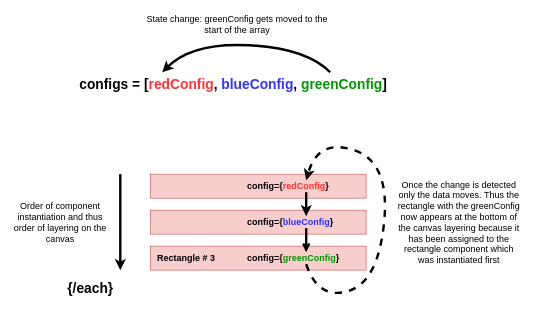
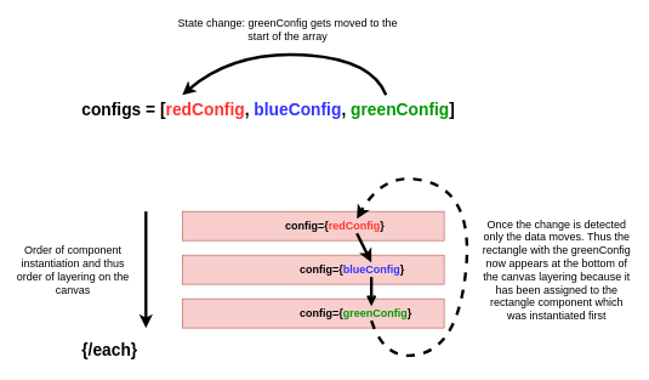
- <mxCell id="13" value="&lt;b&gt;&lt;font style=&quot;font-size: 23px&quot;&gt;configs = [&lt;font color=&quot;#ff3333&quot;&gt;redConfig&lt;/font&gt;, &lt;font color=&quot;#3333ff&quot;&gt;blueConfig&lt;/font&gt;, &lt;font color=&quot;#009900&quot;&gt;greenConfig&lt;/font&gt;]&lt;/font&gt;&lt;/b&gt;" style="text;html=1;strokeColor=none;fillColor=none;align=left;verticalAlign=middle;whiteSpace=wrap;rounded=0;" vertex="1" parent="1"><mxGeometry x="130" y="120" width="560" height="40" as="geometry" /></mxCell>
+ <mxCell id="13" value="&lt;b&gt;&lt;font style=&quot;font-size: 23px&quot;&gt;configs = [&lt;font color=&quot;#ff3333&quot;&gt;redConfig&lt;/font&gt;, &lt;font color=&quot;#3333ff&quot;&gt;blueConfig&lt;/font&gt;, &lt;font color=&quot;#009900&quot;&gt;greenConfig&lt;/font&gt;]&lt;/font&gt;&lt;/b&gt;" style="text;html=1;strokeColor=none;fillColor=none;align=left;verticalAlign=middle;whiteSpace=wrap;rounded=0;" vertex="1" parent="1"><mxGeometry x="110" y="130" width="560" height="40" as="geometry" /></mxCell>
- <mxCell id="4" value="&lt;b style=&quot;font-size: 15px&quot;&gt;&lt;font style=&quot;font-size: 15px&quot;&gt;config={&lt;font color=&quot;#ff3333&quot; style=&quot;font-size: 15px&quot;&gt;redConfig&lt;/font&gt;}&lt;/font&gt;&lt;/b&gt;" style="text;html=1;strokeColor=none;fillColor=none;align=left;verticalAlign=middle;whiteSpace=wrap;rounded=0;" vertex="1" parent="2"><mxGeometry x="160" y="10" width="200" height="20" as="geometry" /></mxCell>
+ <mxCell id="4" value="&lt;b style=&quot;font-size: 15px&quot;&gt;&lt;font style=&quot;font-size: 15px&quot;&gt;config={&lt;font color=&quot;#ff3333&quot; style=&quot;font-size: 15px&quot;&gt;redConfig&lt;/font&gt;}&lt;/font&gt;&lt;/b&gt;" style="text;html=1;strokeColor=none;fillColor=none;align=left;verticalAlign=middle;whiteSpace=wrap;rounded=0;" vertex="1" parent="2"><mxGeometry x="140" y="10" width="200" height="20" as="geometry" /></mxCell>
- <mxCell id="10" value="&lt;b&gt;&lt;font style=&quot;font-size: 15px&quot;&gt;Rectangle # 3&lt;/font&gt;&lt;/b&gt;" style="text;html=1;strokeColor=none;fillColor=none;align=center;verticalAlign=middle;whiteSpace=wrap;rounded=0;" vertex="1" parent="8"><mxGeometry y="10" width="120" height="20" as="geometry" /></mxCell>
